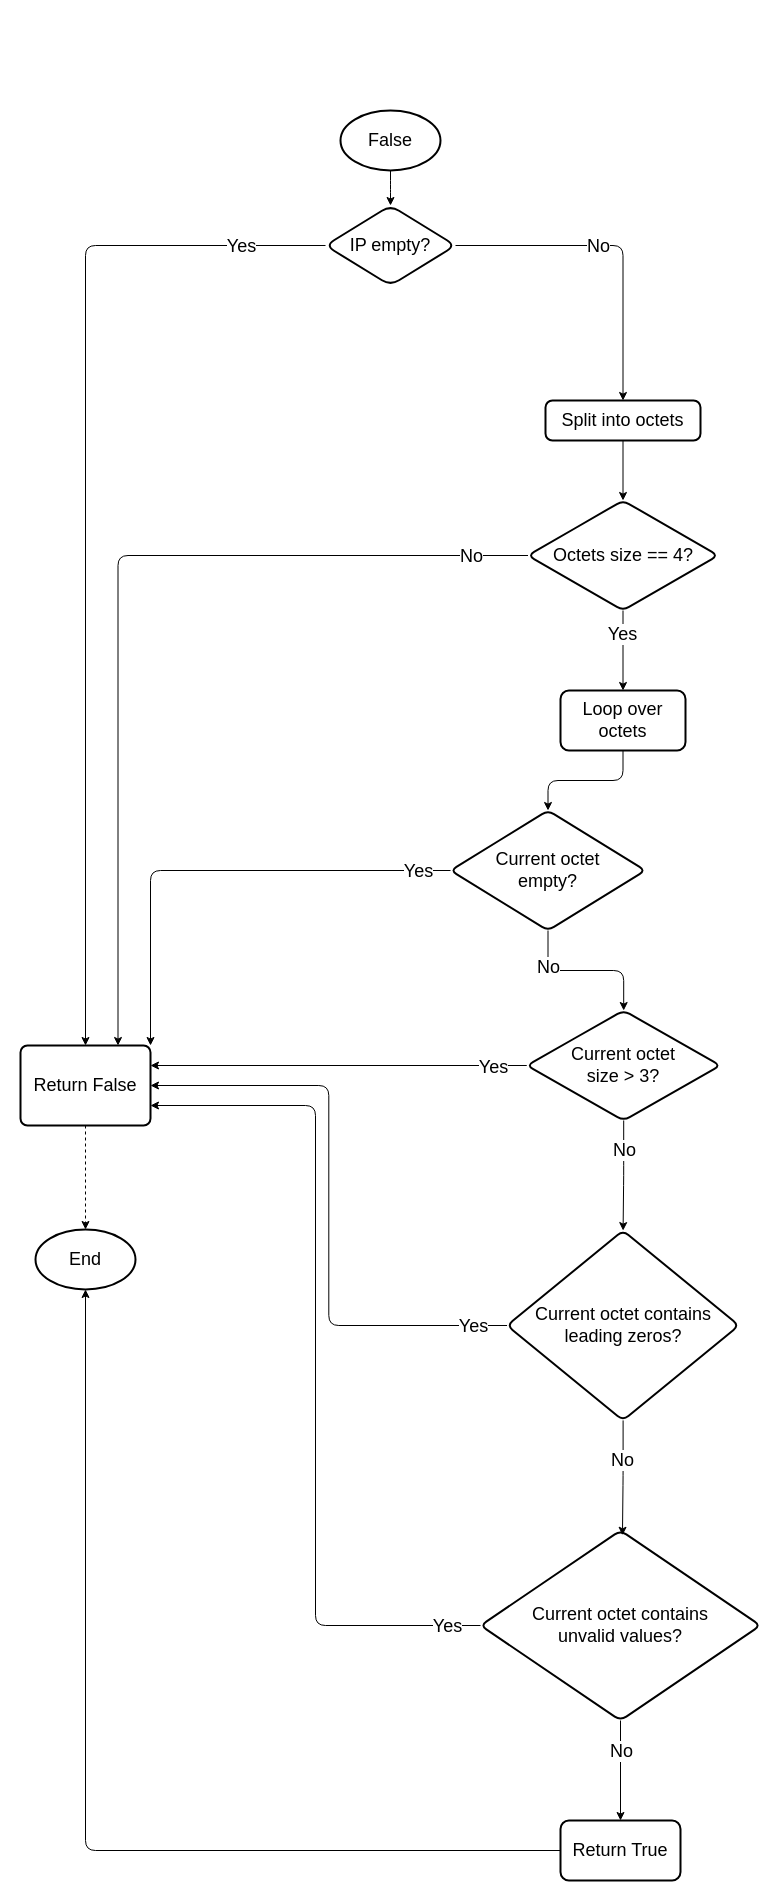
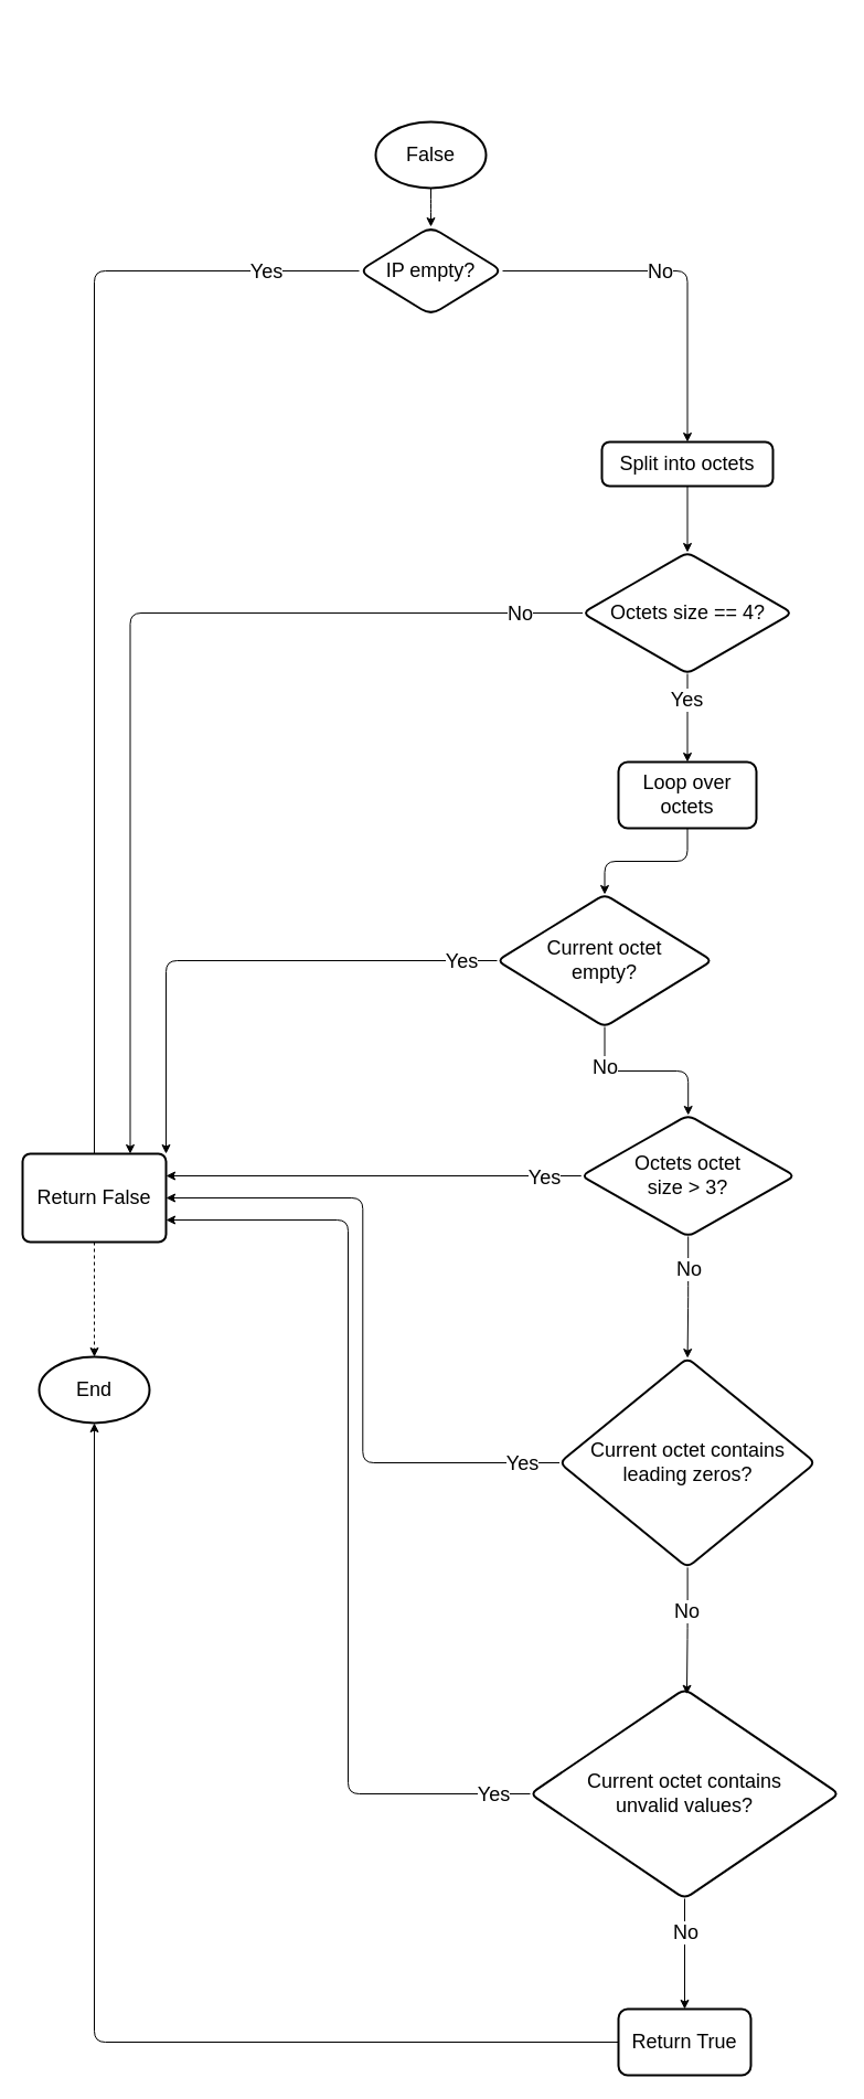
- <mxCell id="5" style="edgeStyle=orthogonalEdgeStyle;rounded=1;orthogonalLoop=1;jettySize=auto;html=1;exitX=0;exitY=0.5;exitDx=0;exitDy=0;entryX=0.5;entryY=0;entryDx=0;entryDy=0;fontSize=18;" parent="1" source="9" target="10" edge="1"><mxGeometry relative="1" as="geometry" /></mxCell>
+ <mxCell id="5" style="edgeStyle=orthogonalEdgeStyle;rounded=1;orthogonalLoop=1;jettySize=auto;html=1;exitX=0;exitY=0.5;exitDx=0;exitDy=0;entryX=0.5;entryY=0;entryDx=0;entryDy=0;fontSize=18;endArrow=none;" parent="1" source="9" target="10" edge="1"><mxGeometry relative="1" as="geometry" /></mxCell>
- <mxCell id="31" value="Current octet&lt;div&gt;size &amp;gt; 3?&lt;/div&gt;" style="rhombus;whiteSpace=wrap;html=1;rounded=1;arcSize=14;strokeWidth=2;fontSize=18;" parent="1" vertex="1"><mxGeometry x="526.25" y="1010" width="193.75" height="110" as="geometry" /></mxCell>
+ <mxCell id="31" value="Octets octet&lt;div&gt;size &amp;gt; 3?&lt;/div&gt;" style="rhombus;whiteSpace=wrap;html=1;rounded=1;arcSize=14;strokeWidth=2;fontSize=18;" parent="1" vertex="1"><mxGeometry x="526.25" y="1010" width="193.75" height="110" as="geometry" /></mxCell>
